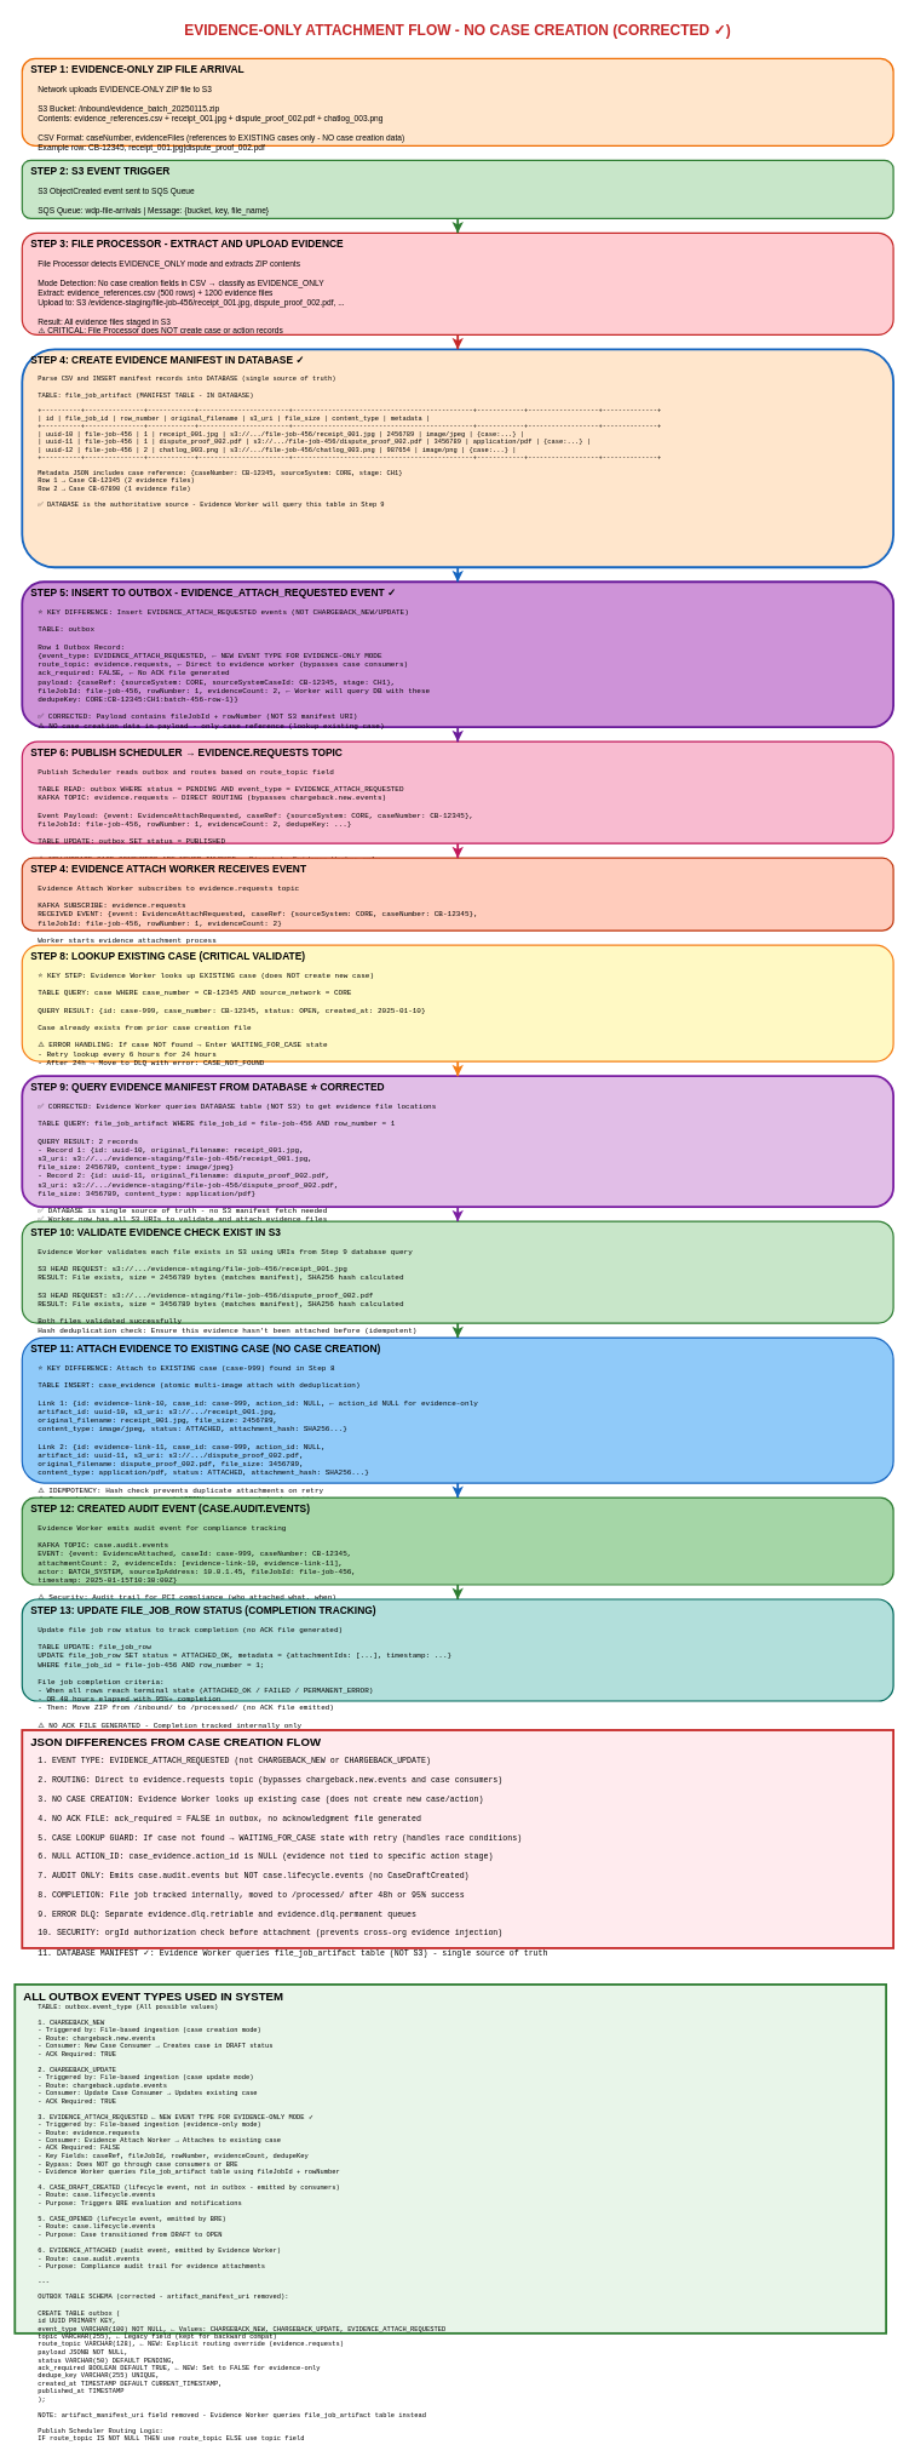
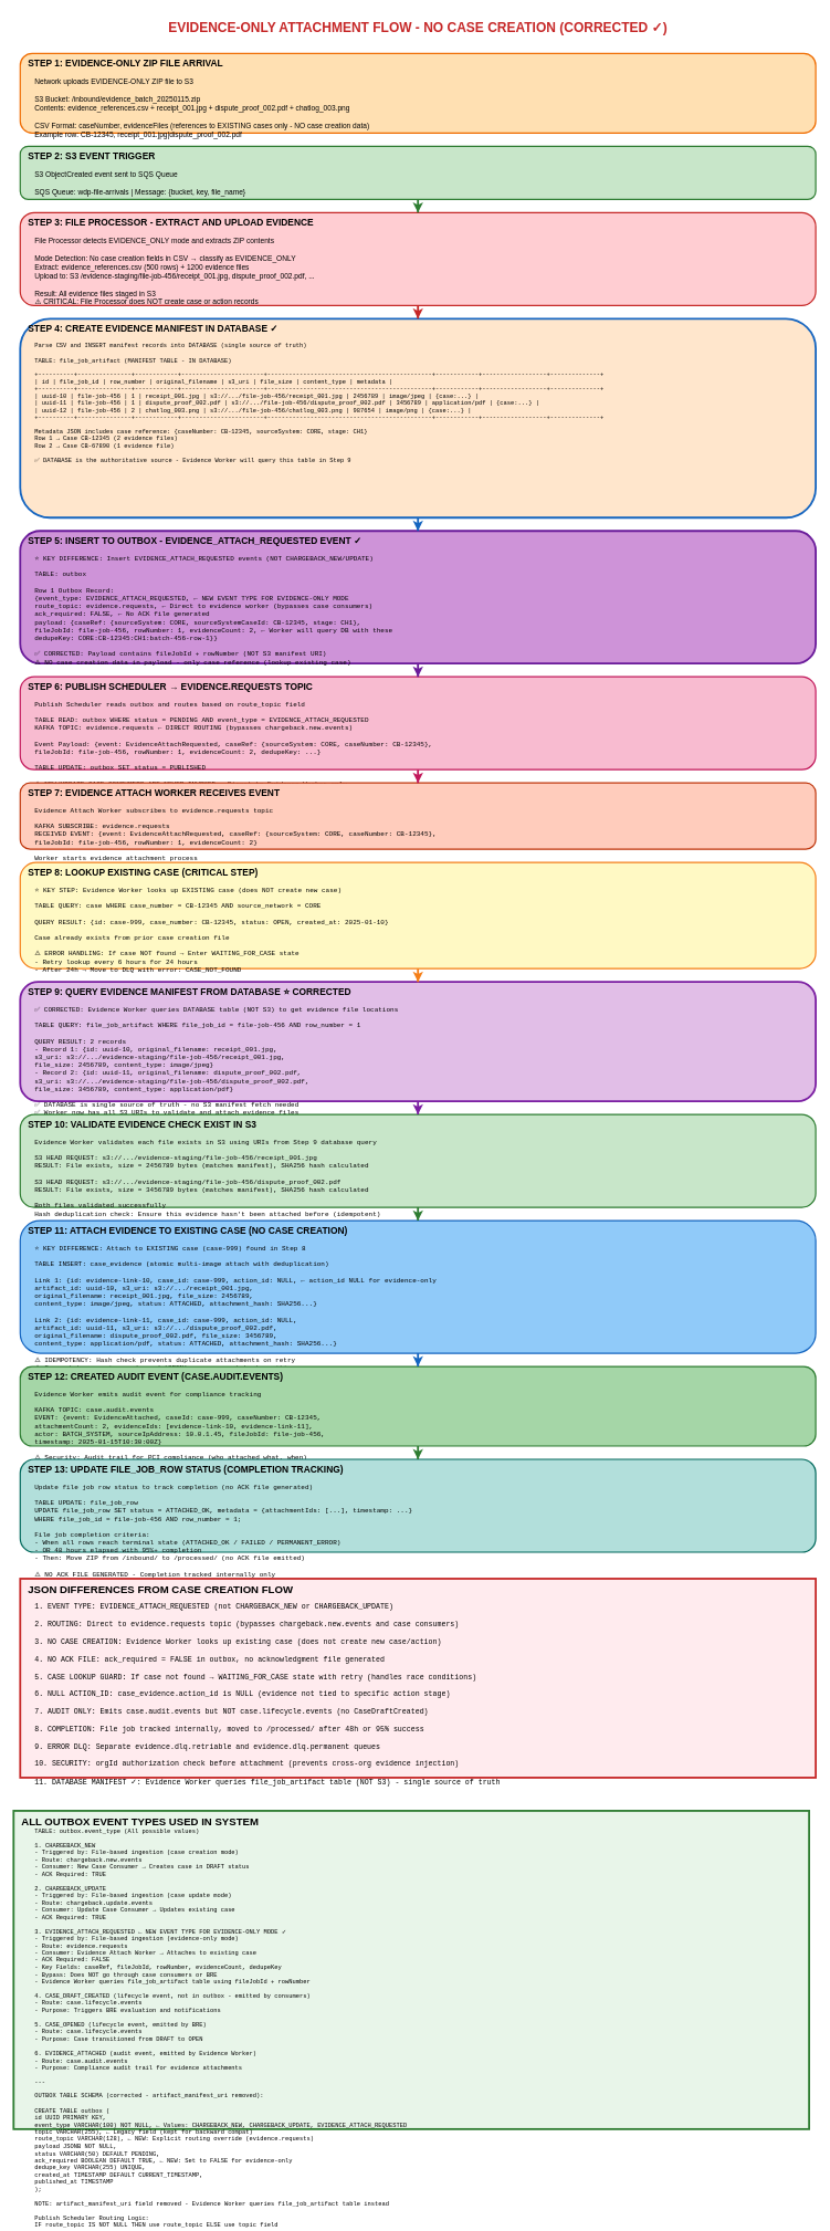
- <mxCell id="3" value="STEP 1: EVIDENCE-ONLY ZIP FILE ARRIVAL" style="rounded=1;whiteSpace=wrap;html=1;fillColor=#ffe6cc;strokeColor=#ef6c00;fontSize=14;fontStyle=1;align=left;verticalAlign=top;spacingLeft=10;strokeWidth=2;" parent="1" vertex="1"><mxGeometry x="30" y="80" width="1200" height="120" as="geometry" /></mxCell>
+ <mxCell id="3" value="STEP 1: EVIDENCE-ONLY ZIP FILE ARRIVAL" style="rounded=1;whiteSpace=wrap;html=1;fillColor=#ffe0b2;strokeColor=#ef6c00;fontSize=14;fontStyle=1;align=left;verticalAlign=top;spacingLeft=10;strokeWidth=2;" parent="1" vertex="1"><mxGeometry x="30" y="80" width="1200" height="120" as="geometry" /></mxCell>
- <mxCell id="15" value="STEP 4: EVIDENCE ATTACH WORKER RECEIVES EVENT" style="rounded=1;whiteSpace=wrap;html=1;fillColor=#ffccbc;strokeColor=#bf360c;fontSize=14;fontStyle=1;align=left;verticalAlign=top;spacingLeft=10;strokeWidth=2;" parent="1" vertex="1"><mxGeometry x="30" y="1180" width="1200" height="100" as="geometry" /></mxCell>
+ <mxCell id="15" value="STEP 7: EVIDENCE ATTACH WORKER RECEIVES EVENT" style="rounded=1;whiteSpace=wrap;html=1;fillColor=#ffccbc;strokeColor=#bf360c;fontSize=14;fontStyle=1;align=left;verticalAlign=top;spacingLeft=10;strokeWidth=2;" parent="1" vertex="1"><mxGeometry x="30" y="1180" width="1200" height="100" as="geometry" /></mxCell>
- <mxCell id="17" value="STEP 8: LOOKUP EXISTING CASE (CRITICAL VALIDATE)" style="rounded=1;whiteSpace=wrap;html=1;fillColor=#fff9c4;strokeColor=#f57f17;fontSize=14;fontStyle=1;align=left;verticalAlign=top;spacingLeft=10;strokeWidth=2;" parent="1" vertex="1"><mxGeometry x="30" y="1300" width="1200" height="160" as="geometry" /></mxCell>
+ <mxCell id="17" value="STEP 8: LOOKUP EXISTING CASE (CRITICAL STEP)" style="rounded=1;whiteSpace=wrap;html=1;fillColor=#fff9c4;strokeColor=#f57f17;fontSize=14;fontStyle=1;align=left;verticalAlign=top;spacingLeft=10;strokeWidth=2;" parent="1" vertex="1"><mxGeometry x="30" y="1300" width="1200" height="160" as="geometry" /></mxCell>
